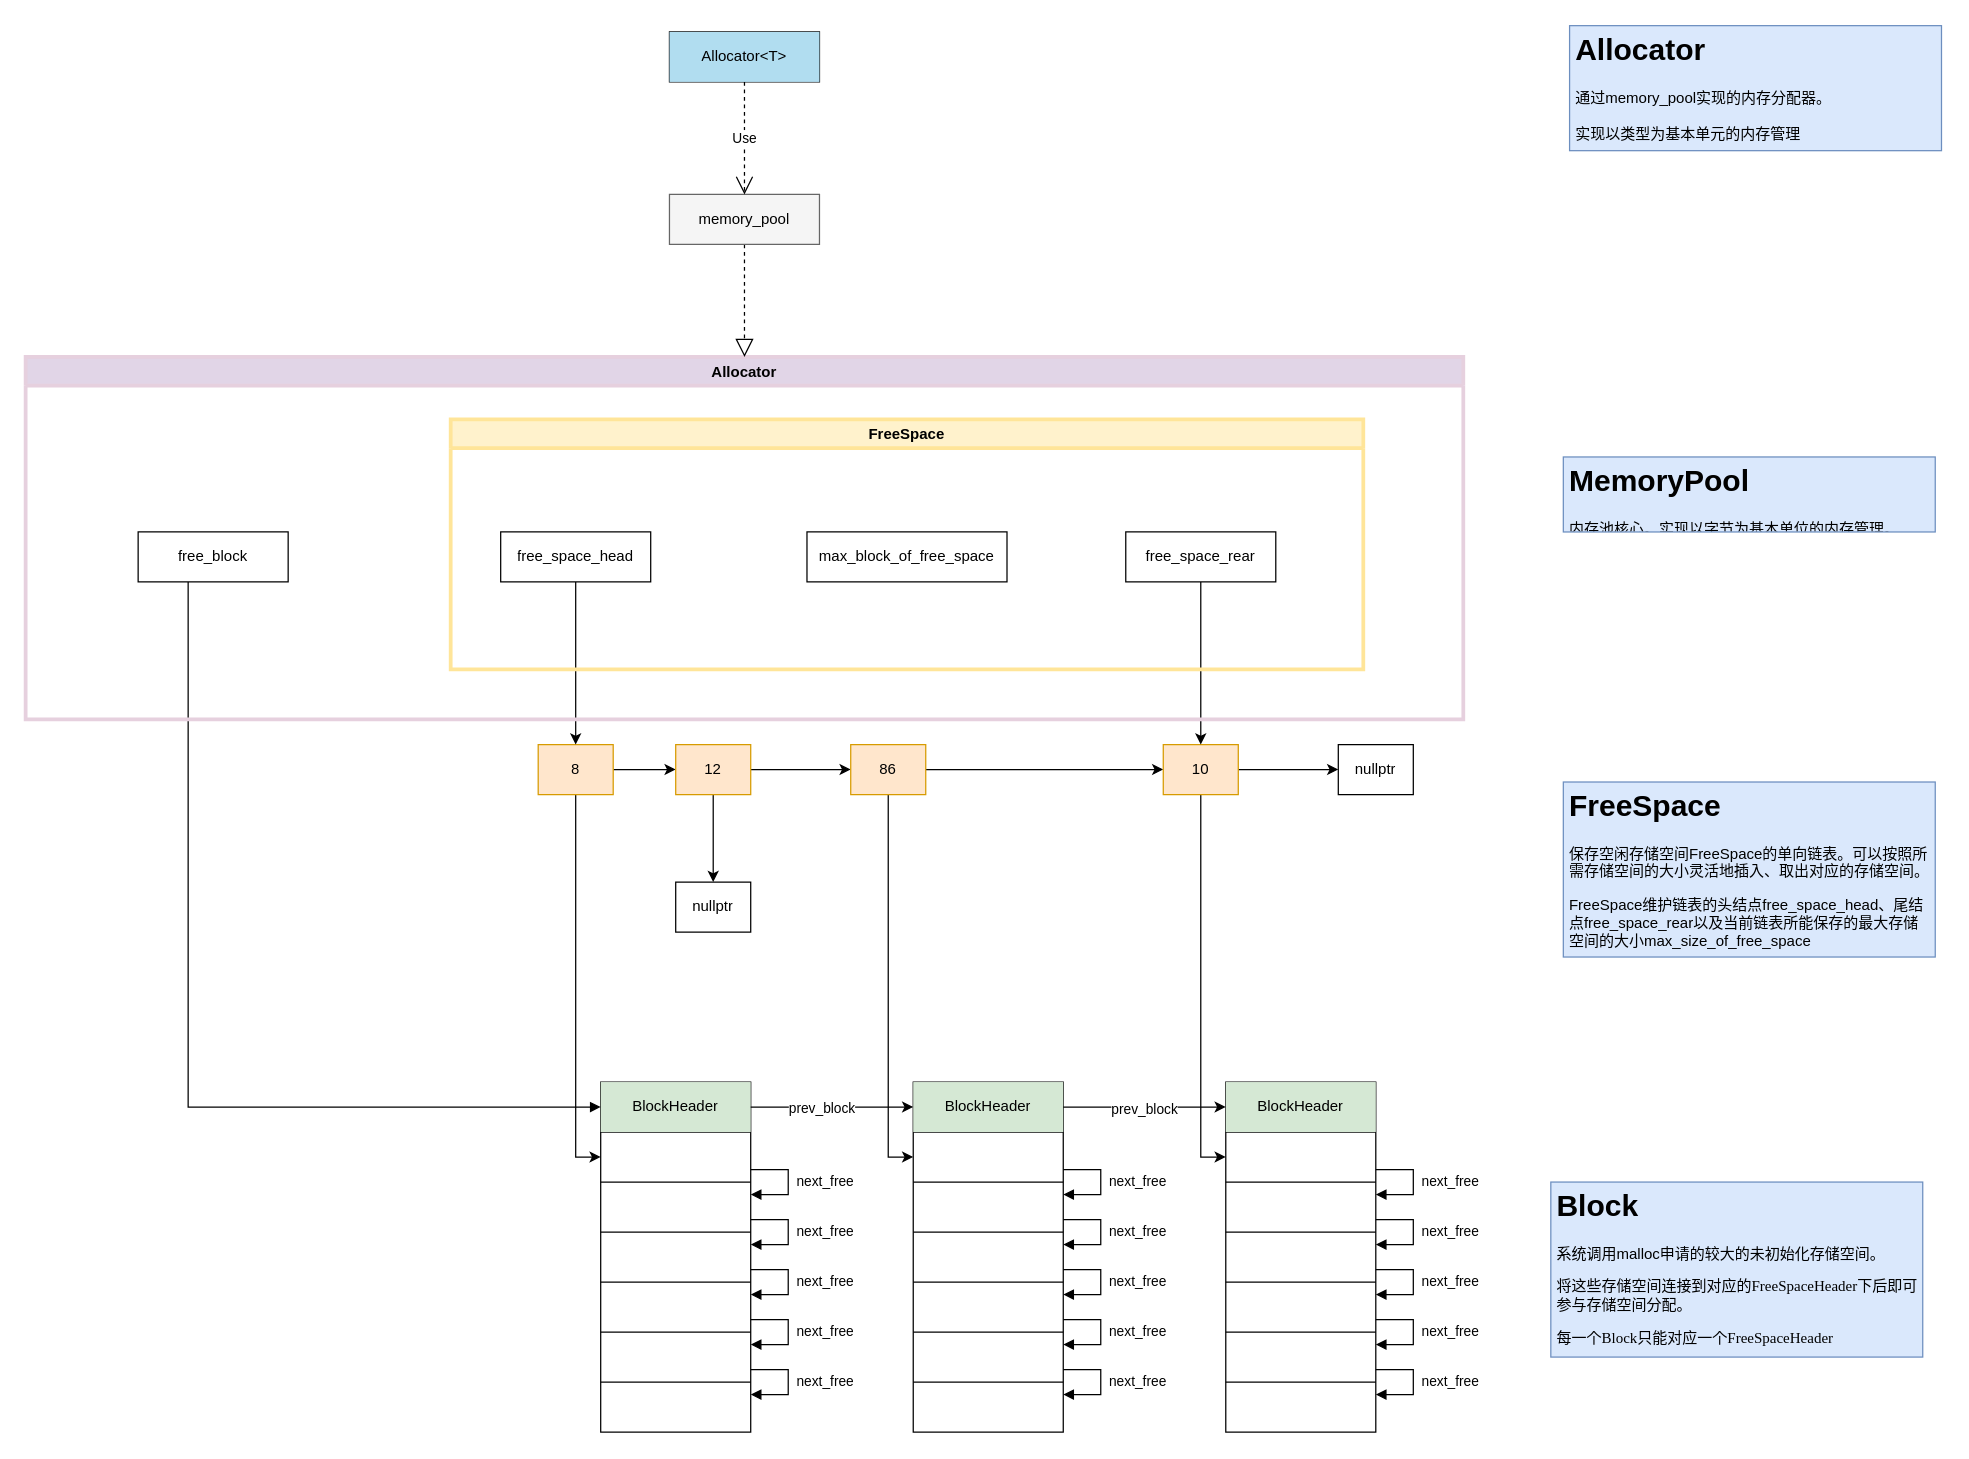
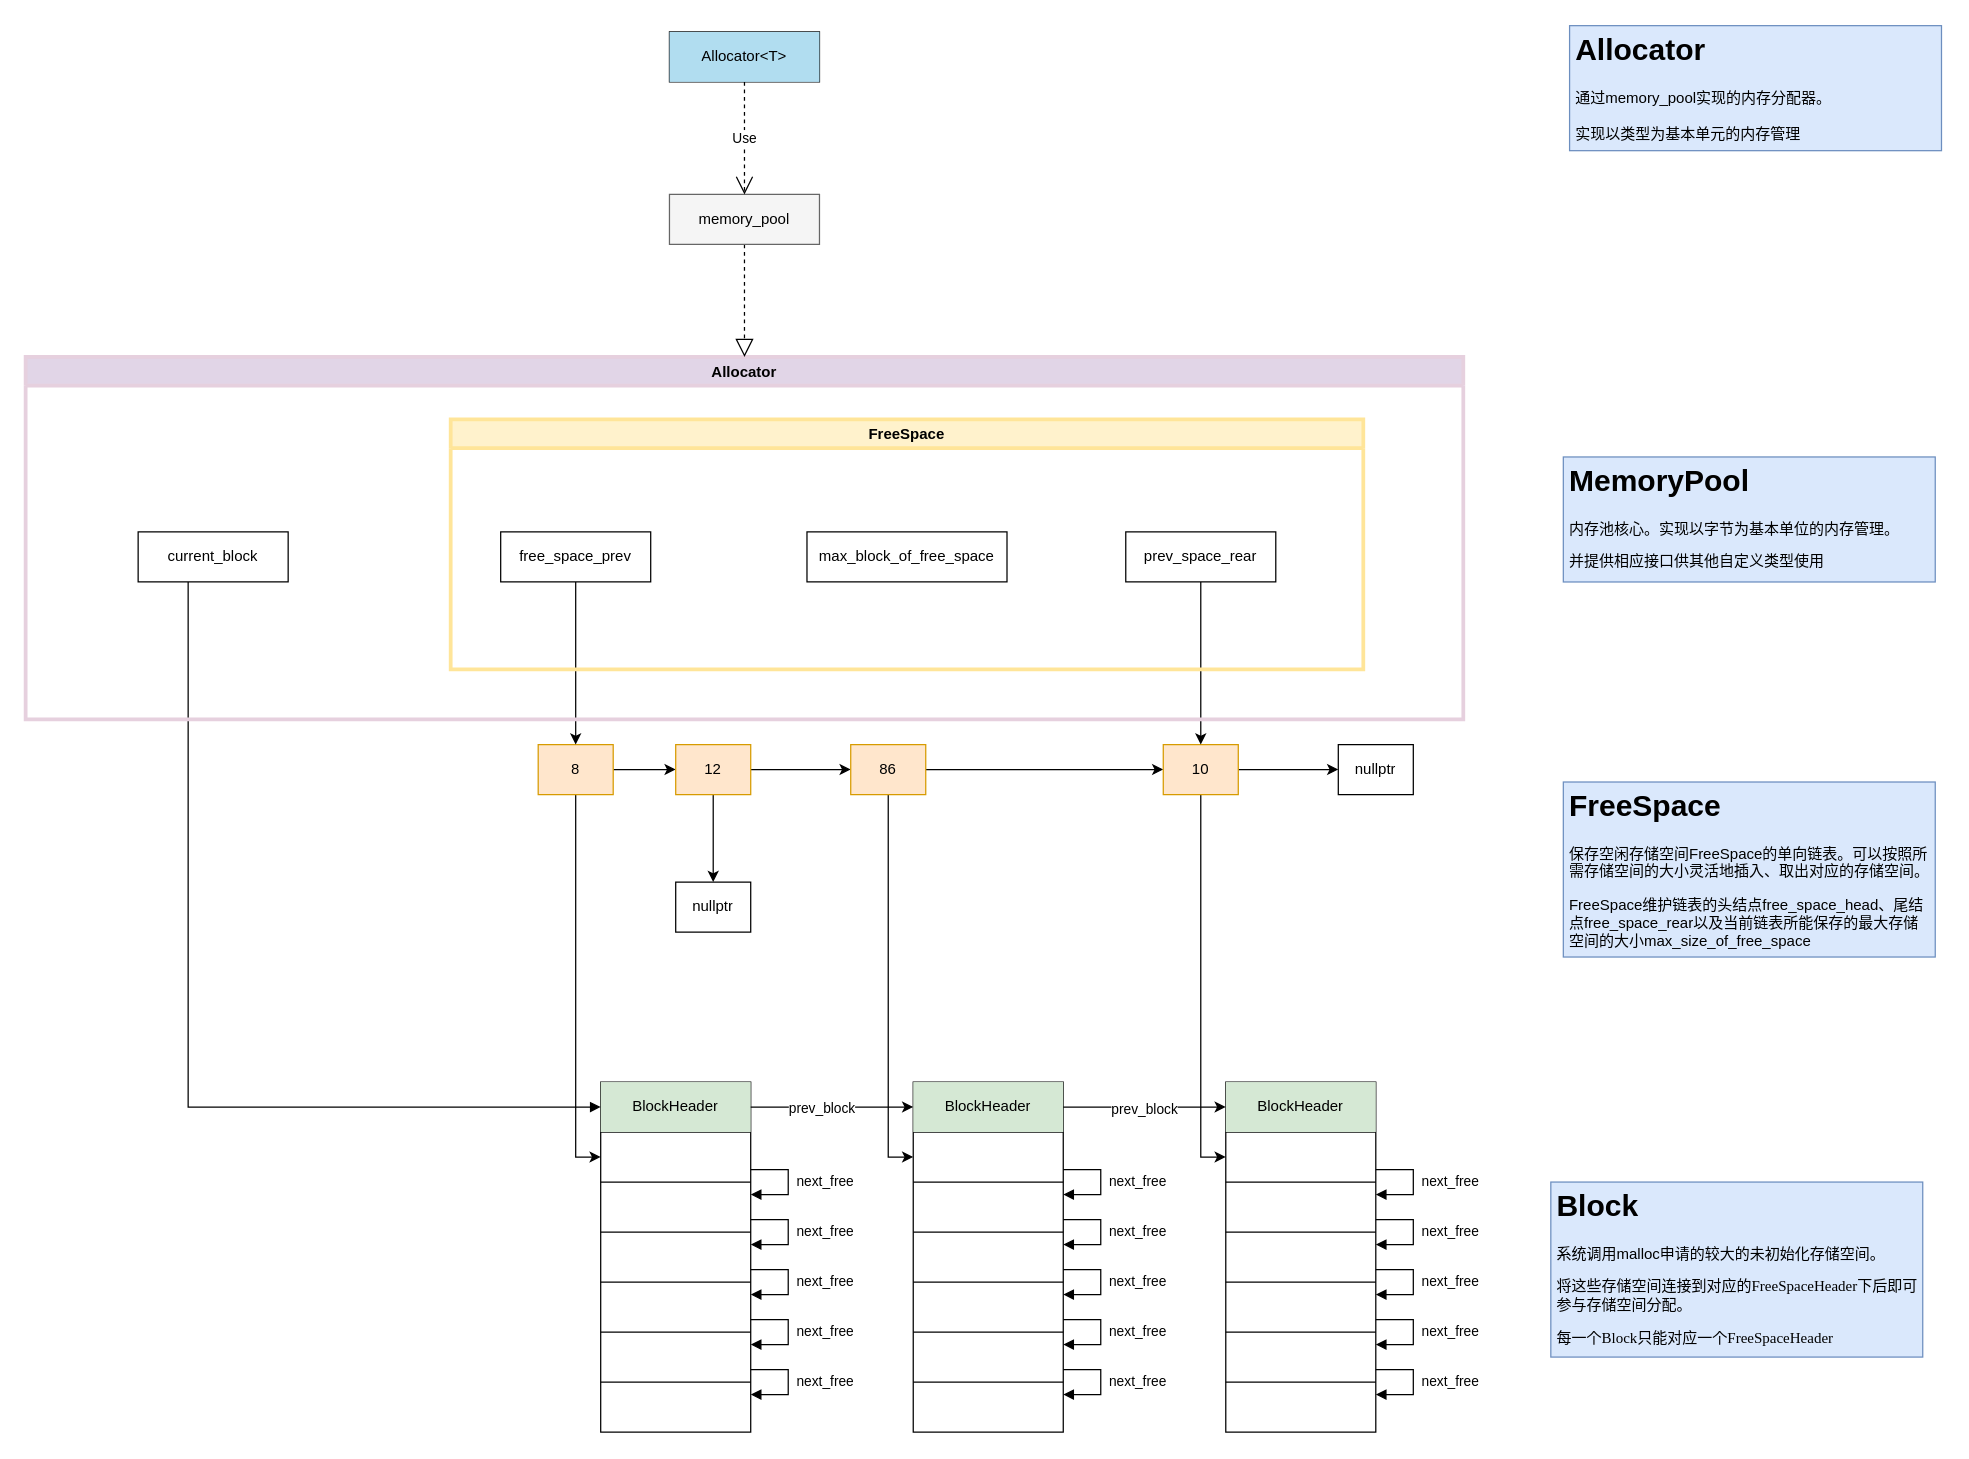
- <mxCell id="111" value="&lt;h1&gt;MemoryPool&lt;/h1&gt;&lt;p&gt;内存池核心。实&lt;span style=&quot;background-color: initial;&quot;&gt;现以字节为基本单位的内存管理。&lt;/span&gt;&lt;/p&gt;&lt;p&gt;&lt;span style=&quot;background-color: initial;&quot;&gt;并提供相应接口供其他自定义类型使用&lt;/span&gt;&lt;/p&gt;" style="text;html=1;spacing=5;spacingTop=-20;whiteSpace=wrap;overflow=hidden;rounded=0;fillColor=#dae8fc;strokeColor=#6c8ebf;fontFamily=Helvetica;fontSize=12;fontColor=default;" vertex="1" parent="1"><mxGeometry x="1250" y="365" width="297.5" height="60" as="geometry" /></mxCell>
+ <mxCell id="111" value="&lt;h1&gt;MemoryPool&lt;/h1&gt;&lt;p&gt;内存池核心。实&lt;span style=&quot;background-color: initial;&quot;&gt;现以字节为基本单位的内存管理。&lt;/span&gt;&lt;/p&gt;&lt;p&gt;&lt;span style=&quot;background-color: initial;&quot;&gt;并提供相应接口供其他自定义类型使用&lt;/span&gt;&lt;/p&gt;" style="text;html=1;spacing=5;spacingTop=-20;whiteSpace=wrap;overflow=hidden;rounded=0;fillColor=#dae8fc;strokeColor=#6c8ebf;fontFamily=Helvetica;fontSize=12;fontColor=default;" vertex="1" parent="1"><mxGeometry x="1250" y="365" width="297.5" height="100" as="geometry" /></mxCell>
- <mxCell id="108" value="free_block" style="shape=partialRectangle;html=1;whiteSpace=wrap;connectable=0;strokeColor=inherit;overflow=hidden;fillColor=none;top=0;left=0;bottom=0;right=0;pointerEvents=1;" vertex="1" parent="107"><mxGeometry width="120" height="40" as="geometry"><mxRectangle width="120" height="40" as="alternateBounds" /></mxGeometry></mxCell>
+ <mxCell id="108" value="current_block" style="shape=partialRectangle;html=1;whiteSpace=wrap;connectable=0;strokeColor=inherit;overflow=hidden;fillColor=none;top=0;left=0;bottom=0;right=0;pointerEvents=1;" vertex="1" parent="107"><mxGeometry width="120" height="40" as="geometry"><mxRectangle width="120" height="40" as="alternateBounds" /></mxGeometry></mxCell>
- <mxCell id="99" value="free_space_head" style="shape=partialRectangle;html=1;whiteSpace=wrap;connectable=0;strokeColor=inherit;overflow=hidden;fillColor=none;top=0;left=0;bottom=0;right=0;pointerEvents=1;" vertex="1" parent="98"><mxGeometry width="120" height="40" as="geometry"><mxRectangle width="120" height="40" as="alternateBounds" /></mxGeometry></mxCell>
+ <mxCell id="99" value="free_space_prev" style="shape=partialRectangle;html=1;whiteSpace=wrap;connectable=0;strokeColor=inherit;overflow=hidden;fillColor=none;top=0;left=0;bottom=0;right=0;pointerEvents=1;" vertex="1" parent="98"><mxGeometry width="120" height="40" as="geometry"><mxRectangle width="120" height="40" as="alternateBounds" /></mxGeometry></mxCell>
- <mxCell id="105" value="free_space_rear" style="shape=partialRectangle;html=1;whiteSpace=wrap;connectable=0;strokeColor=inherit;overflow=hidden;fillColor=none;top=0;left=0;bottom=0;right=0;pointerEvents=1;" vertex="1" parent="104"><mxGeometry width="120" height="40" as="geometry"><mxRectangle width="120" height="40" as="alternateBounds" /></mxGeometry></mxCell>
+ <mxCell id="105" value="prev_space_rear" style="shape=partialRectangle;html=1;whiteSpace=wrap;connectable=0;strokeColor=inherit;overflow=hidden;fillColor=none;top=0;left=0;bottom=0;right=0;pointerEvents=1;" vertex="1" parent="104"><mxGeometry width="120" height="40" as="geometry"><mxRectangle width="120" height="40" as="alternateBounds" /></mxGeometry></mxCell>
